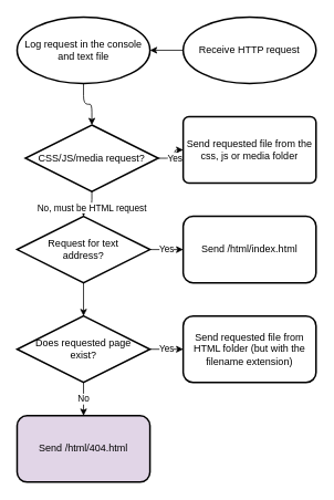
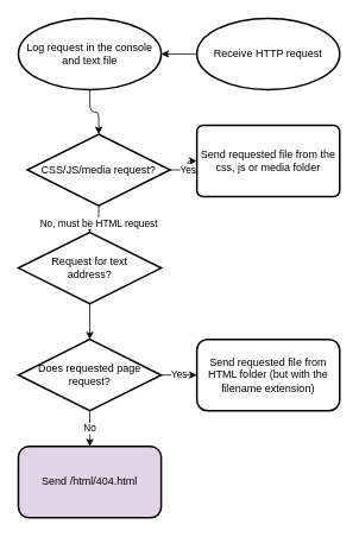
- <mxCell id="11" value="Yes" style="edgeStyle=orthogonalEdgeStyle;curved=0;rounded=1;sketch=0;orthogonalLoop=1;jettySize=auto;html=1;" parent="1" source="13" target="14" edge="1"><mxGeometry relative="1" as="geometry" /></mxCell>
- <mxCell id="14" value="Send /html/index.html" style="whiteSpace=wrap;html=1;rounded=1;strokeWidth=2;sketch=0;" parent="1" vertex="1"><mxGeometry x="220" y="260" width="160" height="80" as="geometry" /></mxCell>
- <mxCell id="17" value="&lt;div&gt;Does requested page&lt;/div&gt;&lt;div&gt; exist?&lt;/div&gt;" style="strokeWidth=2;html=1;shape=mxgraph.flowchart.decision;whiteSpace=wrap;rounded=1;sketch=0;" parent="1" vertex="1"><mxGeometry x="20" y="380" width="160" height="80" as="geometry" /></mxCell>
+ <mxCell id="17" value="&lt;div&gt;Does requested page&lt;/div&gt;&lt;div&gt; request?&lt;/div&gt;" style="strokeWidth=2;html=1;shape=mxgraph.flowchart.decision;whiteSpace=wrap;rounded=1;sketch=0;" parent="1" vertex="1"><mxGeometry x="20" y="380" width="160" height="80" as="geometry" /></mxCell>
